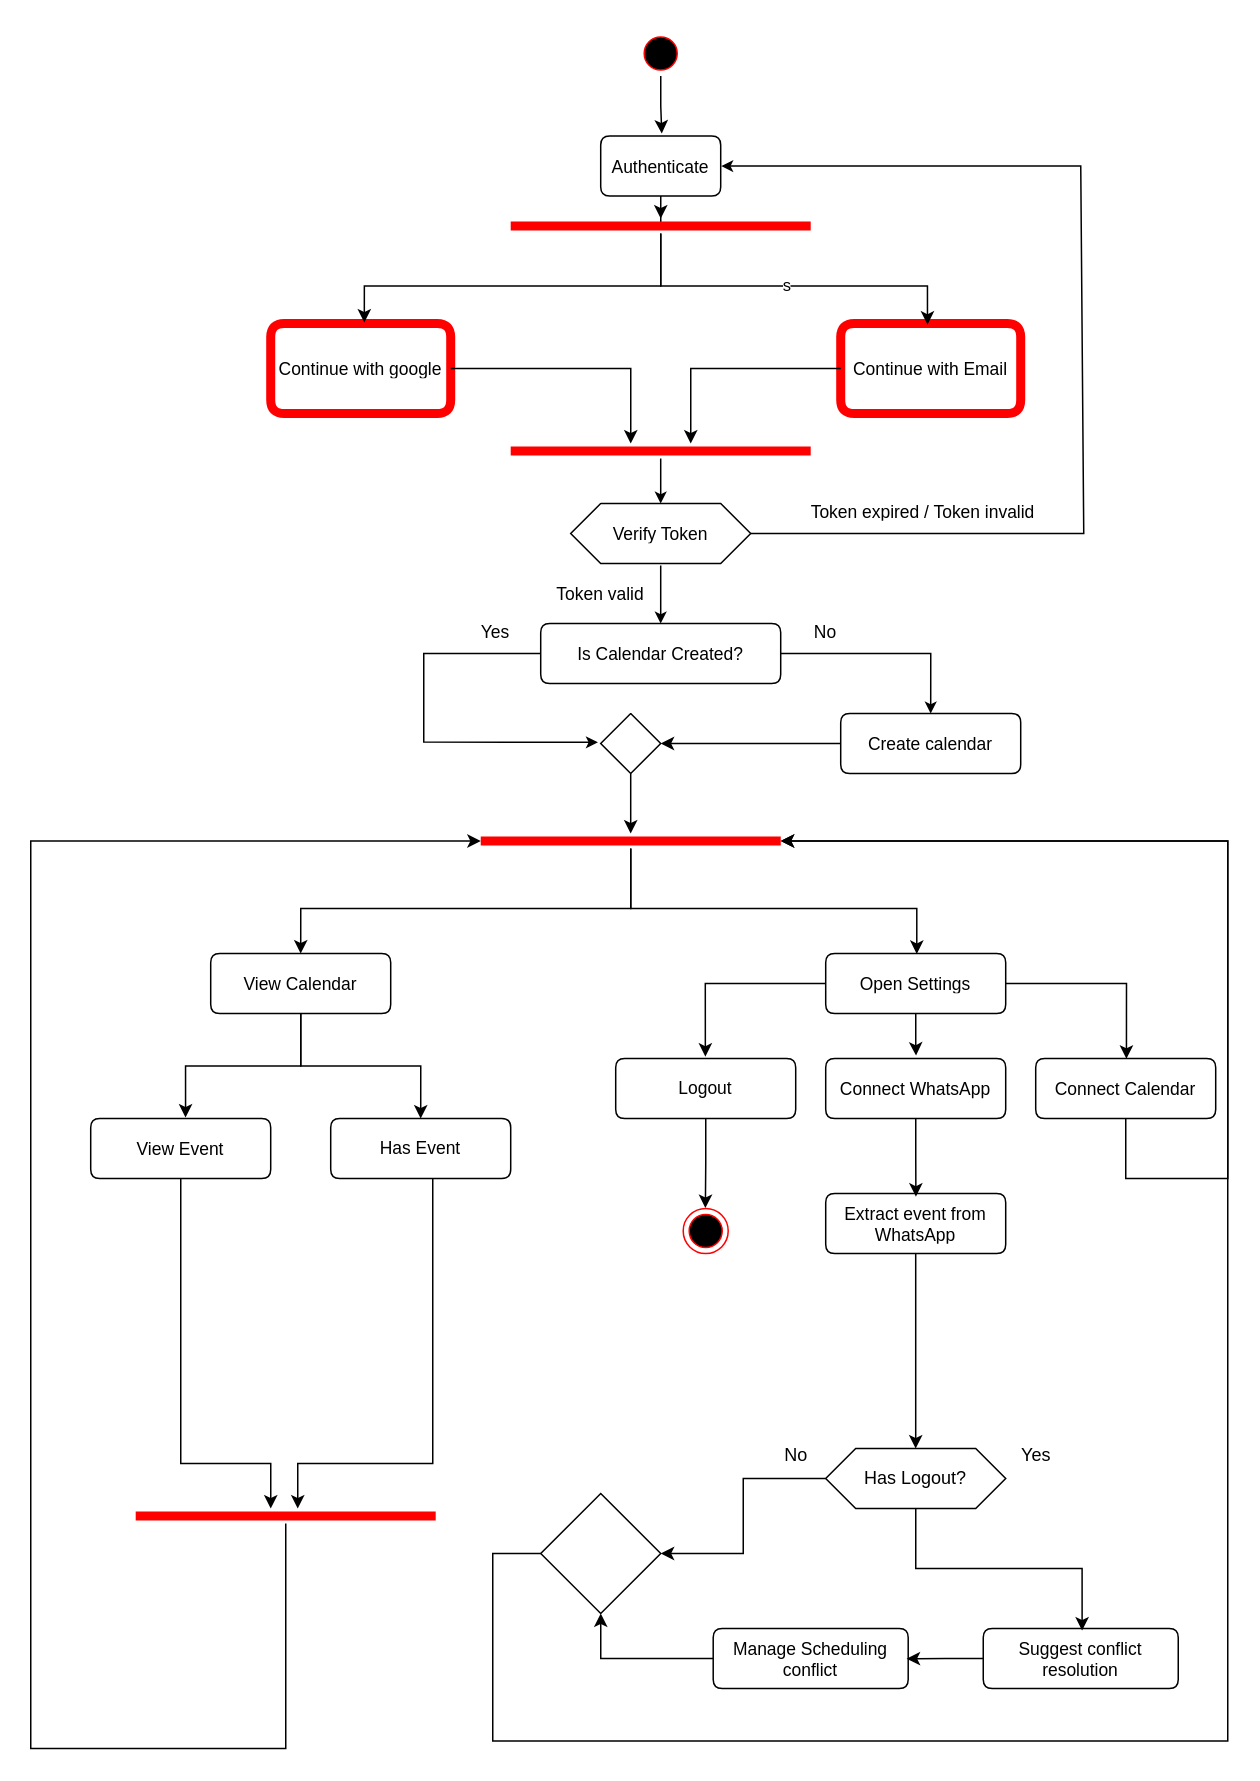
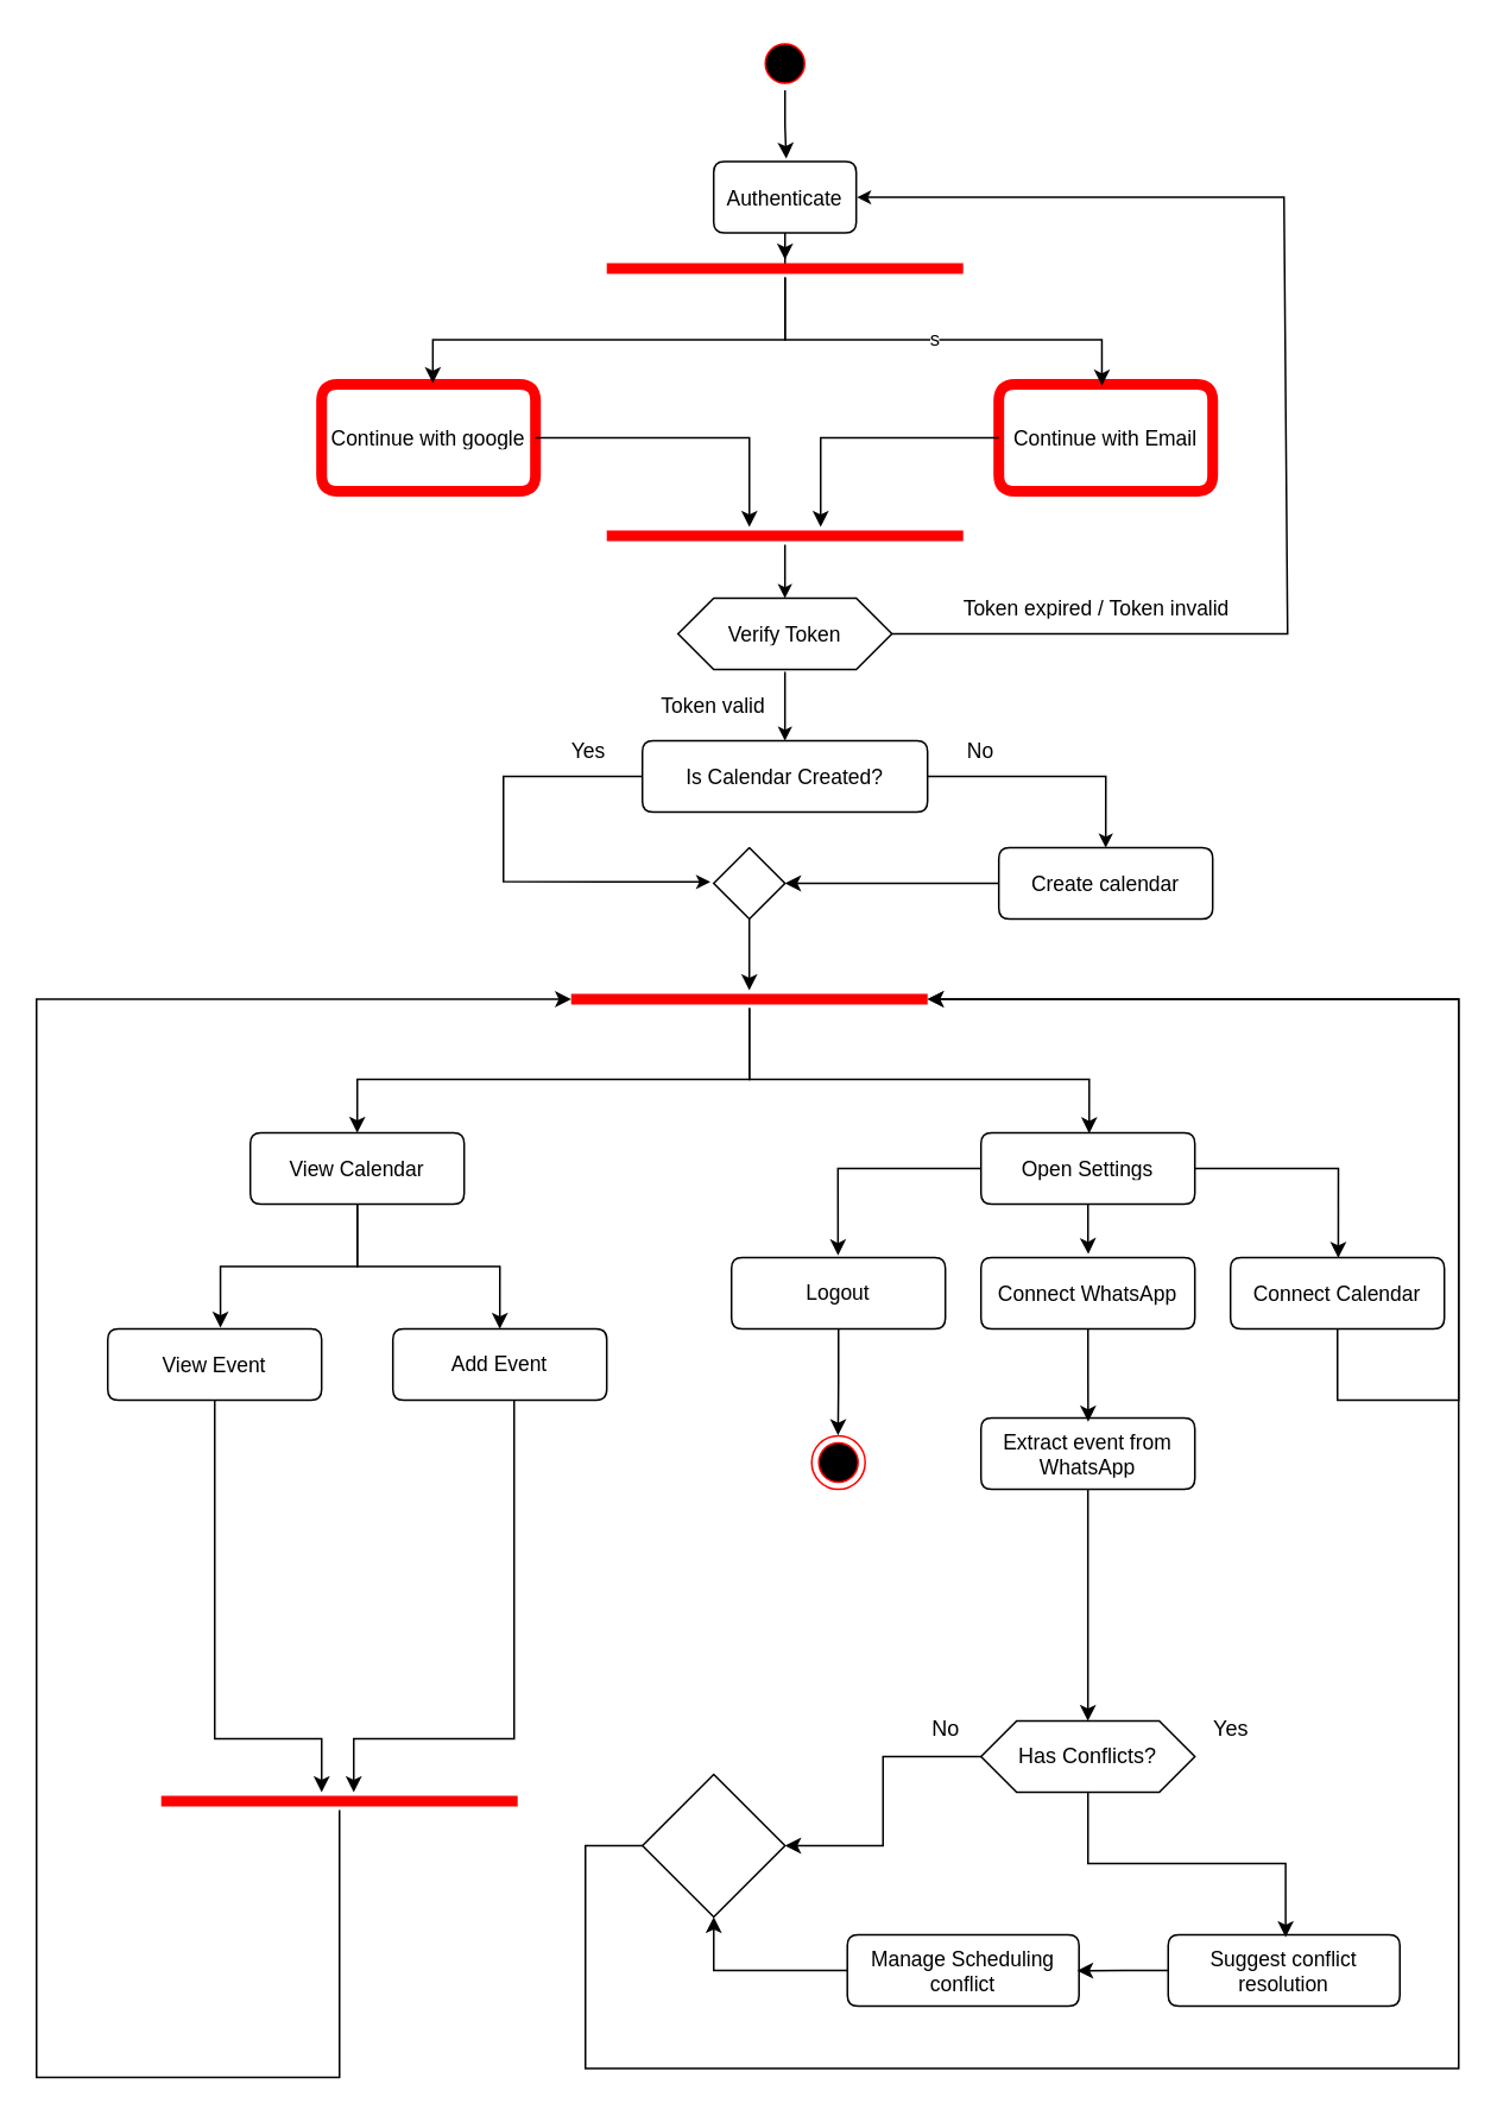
- <mxCell id="18" value="&lt;div style=&quot;&quot;&gt;&lt;span style=&quot;font-size: 11.64px;&quot;&gt;Has Event&lt;/span&gt;&lt;/div&gt;" style="verticalAlign=middle;align=center;overflow=width;vsdxID=40;fillColor=#ffffff;gradientColor=none;shape=stencil(nZBdDsIgEIRPs+8UEi9Q6wU8AZFVNiI0FH9PL+3EBI1PfduZ+SabDJl+8nZk0moqOZ35Lq54MlvSWqLnLKVeZAYy/TFlPuV0jQ56tJXUanHYodPNtFY2H/byYngbeChd0m1+9kCkED1btQMYJDZgp1ajH/0XXo1+gfVYxsBMEgK2bPPf8aqF4c3wBg==);strokeColor=#000000;spacingTop=-3;spacingBottom=-3;spacingLeft=-3;spacingRight=-3;points=[];labelBackgroundColor=none;rounded=1;html=1;whiteSpace=wrap;" parent="1" vertex="1"><mxGeometry x="219.97" y="745" width="120" height="40" as="geometry" /></mxCell>
+ <mxCell id="18" value="&lt;div style=&quot;&quot;&gt;&lt;span style=&quot;font-size: 11.64px;&quot;&gt;Add Event&lt;/span&gt;&lt;/div&gt;" style="verticalAlign=middle;align=center;overflow=width;vsdxID=40;fillColor=#ffffff;gradientColor=none;shape=stencil(nZBdDsIgEIRPs+8UEi9Q6wU8AZFVNiI0FH9PL+3EBI1PfduZ+SabDJl+8nZk0moqOZ35Lq54MlvSWqLnLKVeZAYy/TFlPuV0jQ56tJXUanHYodPNtFY2H/byYngbeChd0m1+9kCkED1btQMYJDZgp1ajH/0XXo1+gfVYxsBMEgK2bPPf8aqF4c3wBg==);strokeColor=#000000;spacingTop=-3;spacingBottom=-3;spacingLeft=-3;spacingRight=-3;points=[];labelBackgroundColor=none;rounded=1;html=1;whiteSpace=wrap;" parent="1" vertex="1"><mxGeometry x="219.97" y="745" width="120" height="40" as="geometry" /></mxCell>
- <mxCell id="61" value="Has Logout?" style="shape=hexagon;perimeter=hexagonPerimeter2;whiteSpace=wrap;html=1;fixedSize=1;" parent="1" vertex="1"><mxGeometry x="549.97" y="965" width="120" height="40" as="geometry" /></mxCell>
+ <mxCell id="61" value="Has Conflicts?" style="shape=hexagon;perimeter=hexagonPerimeter2;whiteSpace=wrap;html=1;fixedSize=1;" parent="1" vertex="1"><mxGeometry x="549.97" y="965" width="120" height="40" as="geometry" /></mxCell>
